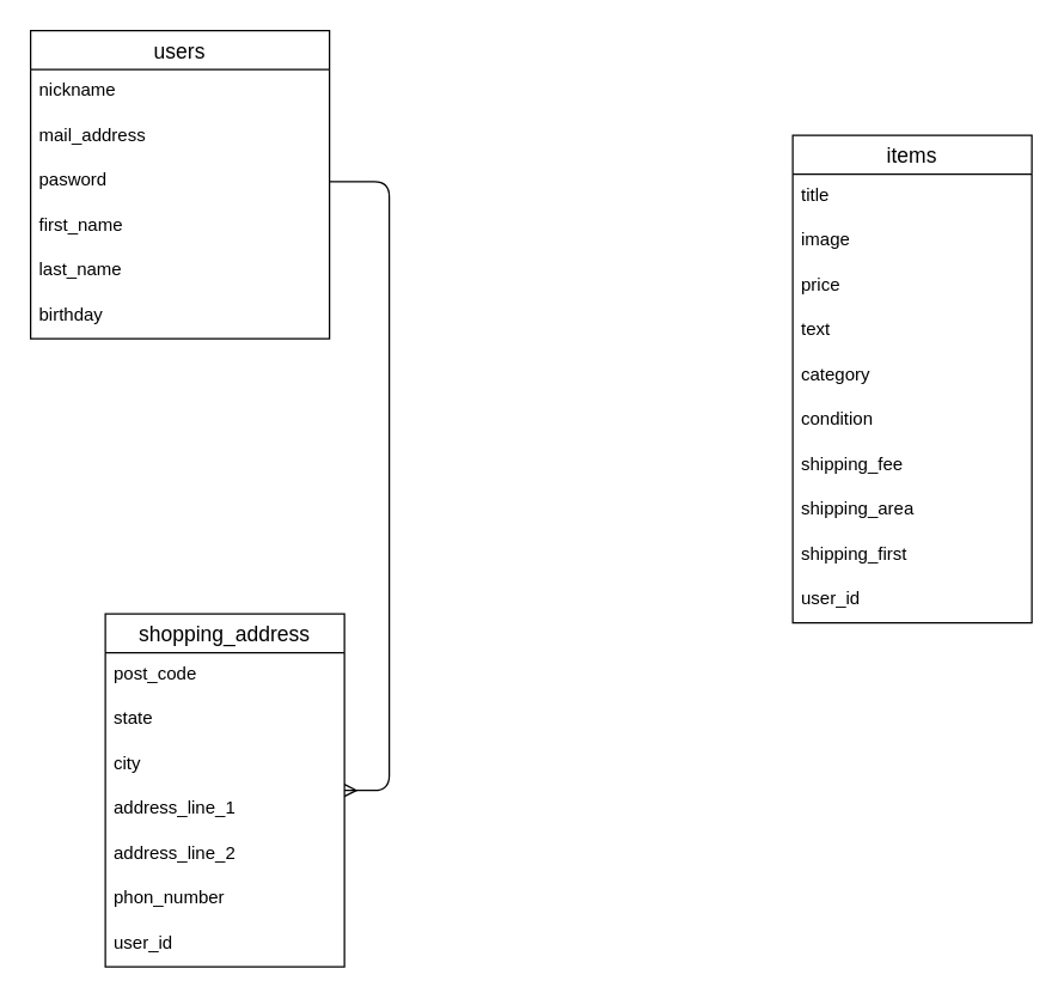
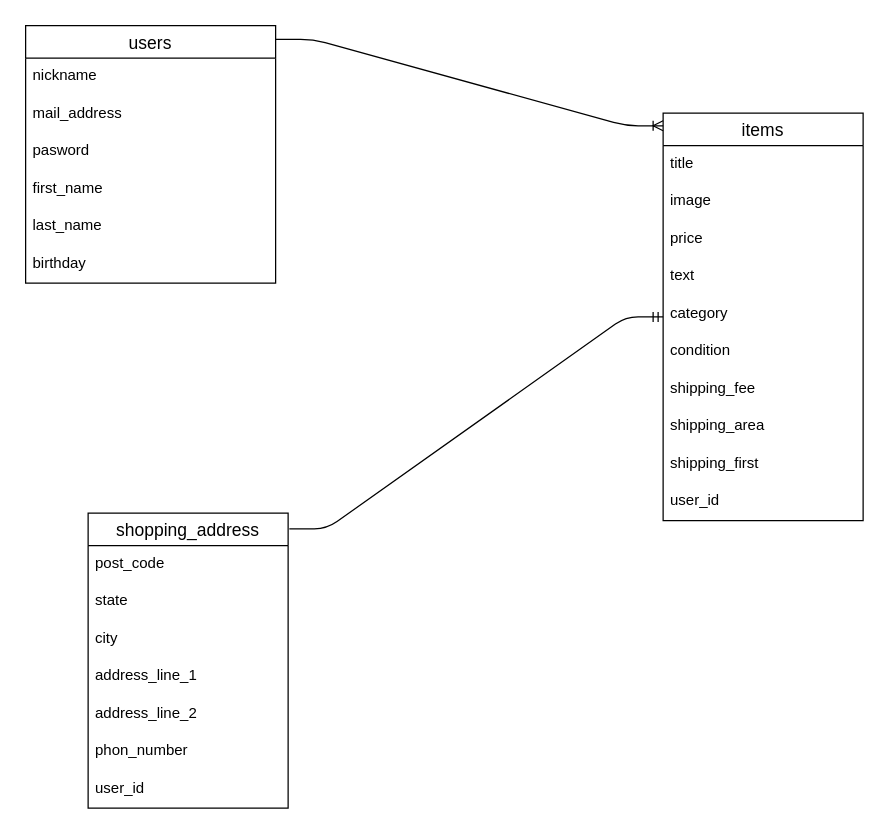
+ <mxCell id="29" value="" style="edgeStyle=entityRelationEdgeStyle;fontSize=12;html=1;endArrow=ERoneToMany;exitX=1;exitY=0.053;exitDx=0;exitDy=0;exitPerimeter=0;entryX=0;entryY=0.031;entryDx=0;entryDy=0;entryPerimeter=0;" edge="1" parent="1" source="2" target="10"><mxGeometry width="100" height="100" relative="1" as="geometry"><mxPoint x="120" y="330" as="sourcePoint" /><mxPoint x="220" y="230" as="targetPoint" /></mxGeometry></mxCell>
- <mxCell id="30" value="" style="edgeStyle=entityRelationEdgeStyle;fontSize=12;html=1;endArrow=ERmany;exitX=1;exitY=0.5;exitDx=0;exitDy=0;" edge="1" parent="1" source="5" target="21"><mxGeometry width="100" height="100" relative="1" as="geometry"><mxPoint x="230" y="120" as="sourcePoint" /><mxPoint x="-10" y="350" as="targetPoint" /></mxGeometry></mxCell>
+ <mxCell id="31" value="" style="edgeStyle=entityRelationEdgeStyle;fontSize=12;html=1;endArrow=ERmandOne;exitX=1.006;exitY=0.053;exitDx=0;exitDy=0;exitPerimeter=0;" edge="1" parent="1" source="21" target="10"><mxGeometry width="100" height="100" relative="1" as="geometry"><mxPoint x="210" y="513" as="sourcePoint" /><mxPoint x="310" y="413" as="targetPoint" /></mxGeometry></mxCell>
